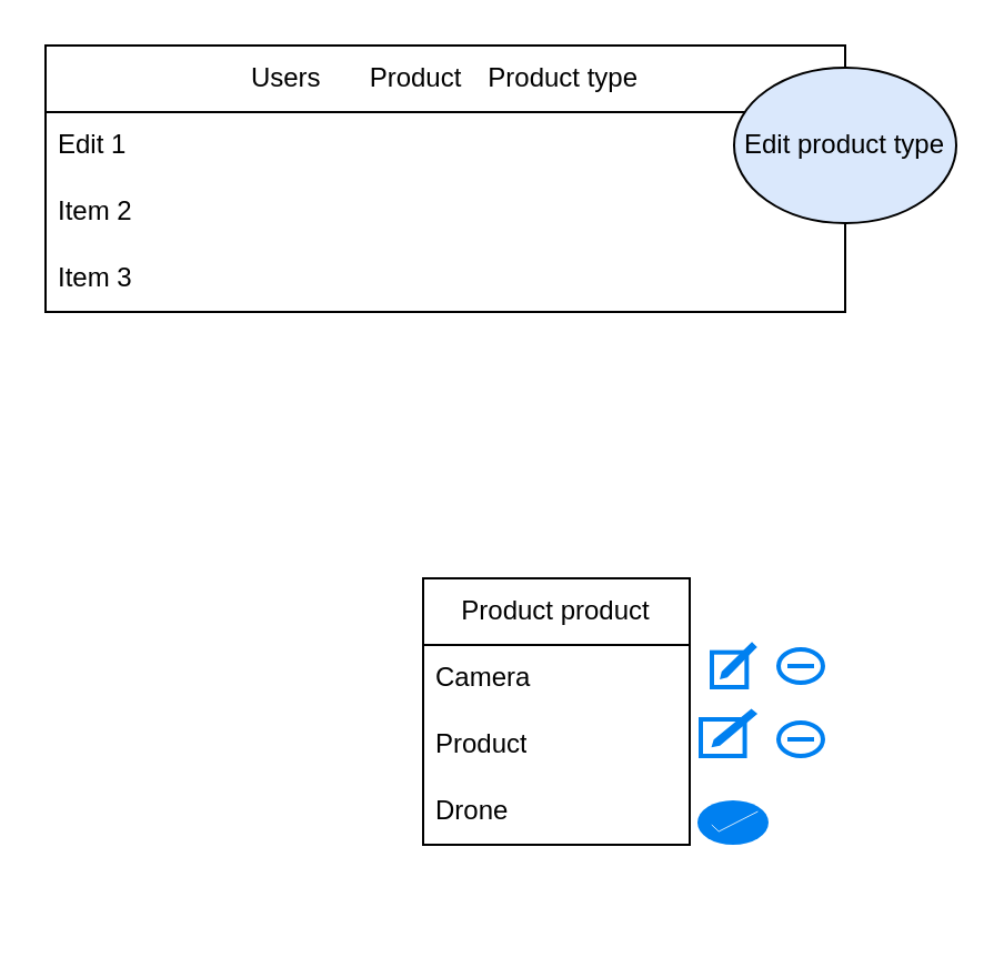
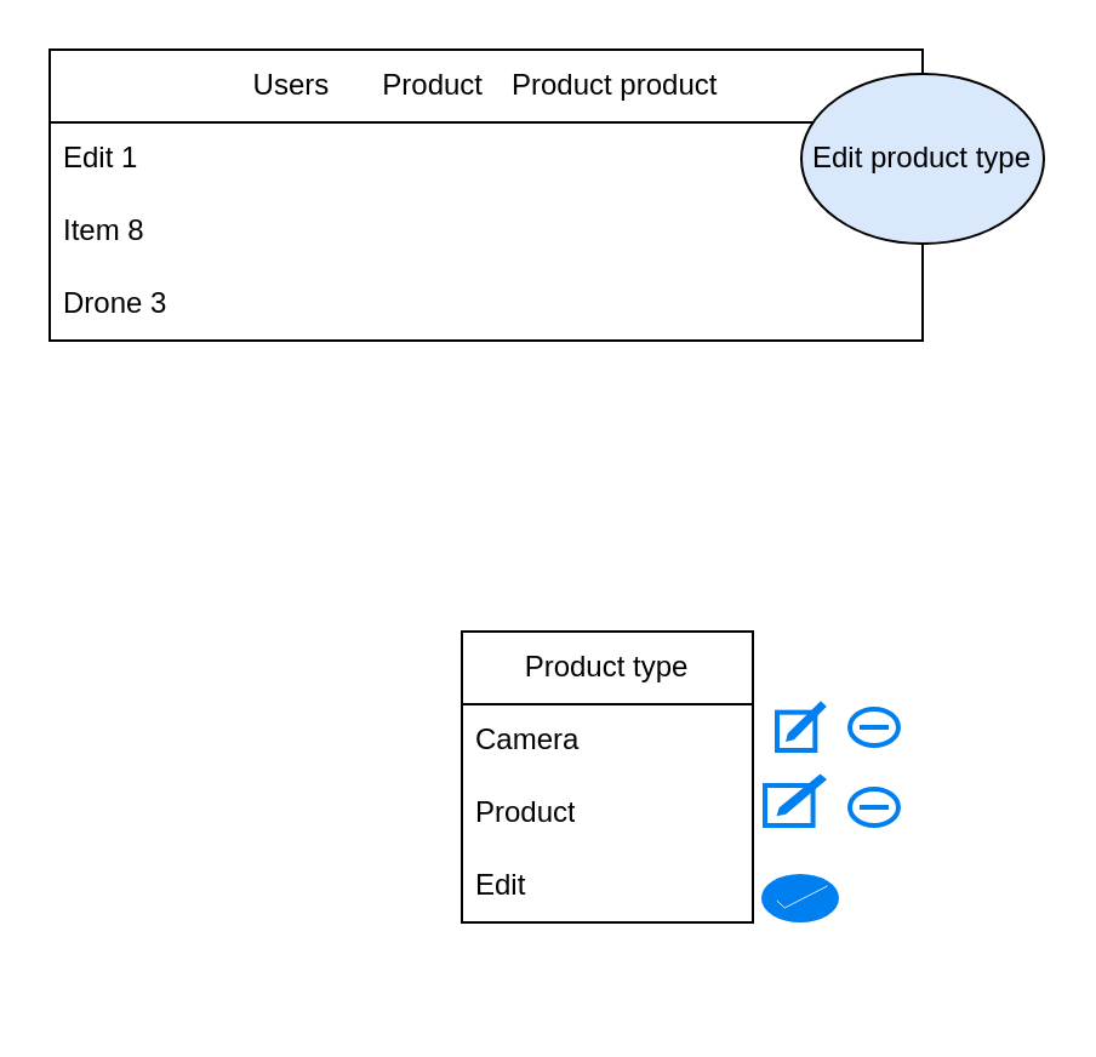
- <mxCell id="2" value="Users&lt;span style=&quot;white-space: pre;&quot;&gt;&#09;&lt;/span&gt;Product&lt;span style=&quot;white-space: pre;&quot;&gt;&#09;&lt;/span&gt;Product type" style="swimlane;fontStyle=0;childLayout=stackLayout;horizontal=1;startSize=30;horizontalStack=0;resizeParent=1;resizeParentMax=0;resizeLast=0;collapsible=1;marginBottom=0;whiteSpace=wrap;html=1;" vertex="1" parent="1"><mxGeometry x="20" y="20" width="360" height="120" as="geometry" /></mxCell>
+ <mxCell id="2" value="Users&lt;span style=&quot;white-space: pre;&quot;&gt;&#09;&lt;/span&gt;Product&lt;span style=&quot;white-space: pre;&quot;&gt;&#09;&lt;/span&gt;Product product" style="swimlane;fontStyle=0;childLayout=stackLayout;horizontal=1;startSize=30;horizontalStack=0;resizeParent=1;resizeParentMax=0;resizeLast=0;collapsible=1;marginBottom=0;whiteSpace=wrap;html=1;" vertex="1" parent="1"><mxGeometry x="20" y="20" width="360" height="120" as="geometry" /></mxCell>
- <mxCell id="4" value="Item 2" style="text;strokeColor=none;fillColor=none;align=left;verticalAlign=middle;spacingLeft=4;spacingRight=4;overflow=hidden;points=[[0,0.5],[1,0.5]];portConstraint=eastwest;rotatable=0;whiteSpace=wrap;html=1;" vertex="1" parent="2"><mxGeometry y="60" width="360" height="30" as="geometry" /></mxCell>
+ <mxCell id="4" value="Item 8" style="text;strokeColor=none;fillColor=none;align=left;verticalAlign=middle;spacingLeft=4;spacingRight=4;overflow=hidden;points=[[0,0.5],[1,0.5]];portConstraint=eastwest;rotatable=0;whiteSpace=wrap;html=1;" vertex="1" parent="2"><mxGeometry y="60" width="360" height="30" as="geometry" /></mxCell>
- <mxCell id="5" value="Item 3" style="text;strokeColor=none;fillColor=none;align=left;verticalAlign=middle;spacingLeft=4;spacingRight=4;overflow=hidden;points=[[0,0.5],[1,0.5]];portConstraint=eastwest;rotatable=0;whiteSpace=wrap;html=1;" vertex="1" parent="2"><mxGeometry y="90" width="360" height="30" as="geometry" /></mxCell>
+ <mxCell id="5" value="Drone 3" style="text;strokeColor=none;fillColor=none;align=left;verticalAlign=middle;spacingLeft=4;spacingRight=4;overflow=hidden;points=[[0,0.5],[1,0.5]];portConstraint=eastwest;rotatable=0;whiteSpace=wrap;html=1;" vertex="1" parent="2"><mxGeometry y="90" width="360" height="30" as="geometry" /></mxCell>
- <mxCell id="7" value="Product product" style="swimlane;fontStyle=0;childLayout=stackLayout;horizontal=1;startSize=30;horizontalStack=0;resizeParent=1;resizeParentMax=0;resizeLast=0;collapsible=1;marginBottom=0;whiteSpace=wrap;html=1;" vertex="1" parent="1"><mxGeometry x="190" y="260" width="120" height="120" as="geometry" /></mxCell>
+ <mxCell id="7" value="Product type" style="swimlane;fontStyle=0;childLayout=stackLayout;horizontal=1;startSize=30;horizontalStack=0;resizeParent=1;resizeParentMax=0;resizeLast=0;collapsible=1;marginBottom=0;whiteSpace=wrap;html=1;" vertex="1" parent="1"><mxGeometry x="190" y="260" width="120" height="120" as="geometry" /></mxCell>
- <mxCell id="10" value="Drone" style="text;strokeColor=none;fillColor=none;align=left;verticalAlign=middle;spacingLeft=4;spacingRight=4;overflow=hidden;points=[[0,0.5],[1,0.5]];portConstraint=eastwest;rotatable=0;whiteSpace=wrap;html=1;" vertex="1" parent="7"><mxGeometry y="90" width="120" height="30" as="geometry" /></mxCell>
+ <mxCell id="10" value="Edit" style="text;strokeColor=none;fillColor=none;align=left;verticalAlign=middle;spacingLeft=4;spacingRight=4;overflow=hidden;points=[[0,0.5],[1,0.5]];portConstraint=eastwest;rotatable=0;whiteSpace=wrap;html=1;" vertex="1" parent="7"><mxGeometry y="90" width="120" height="30" as="geometry" /></mxCell>
